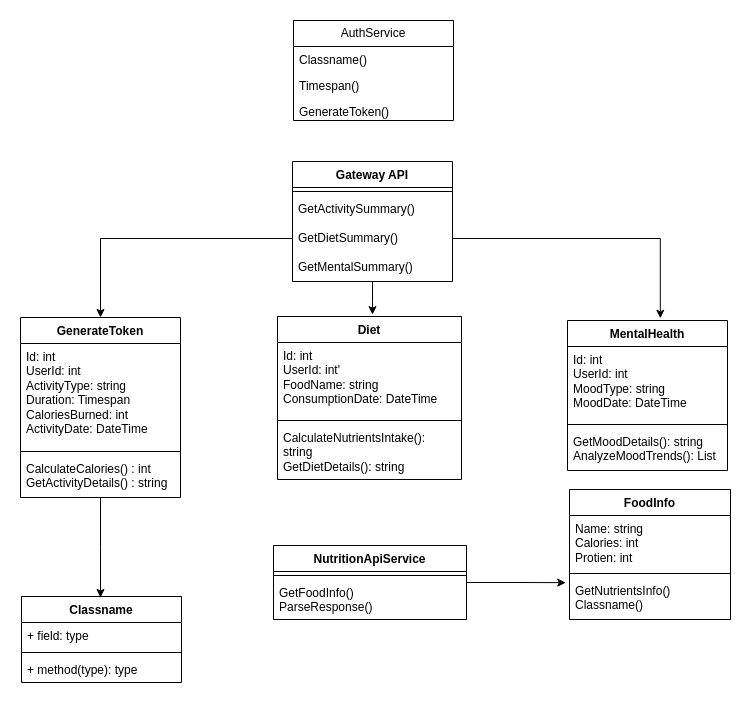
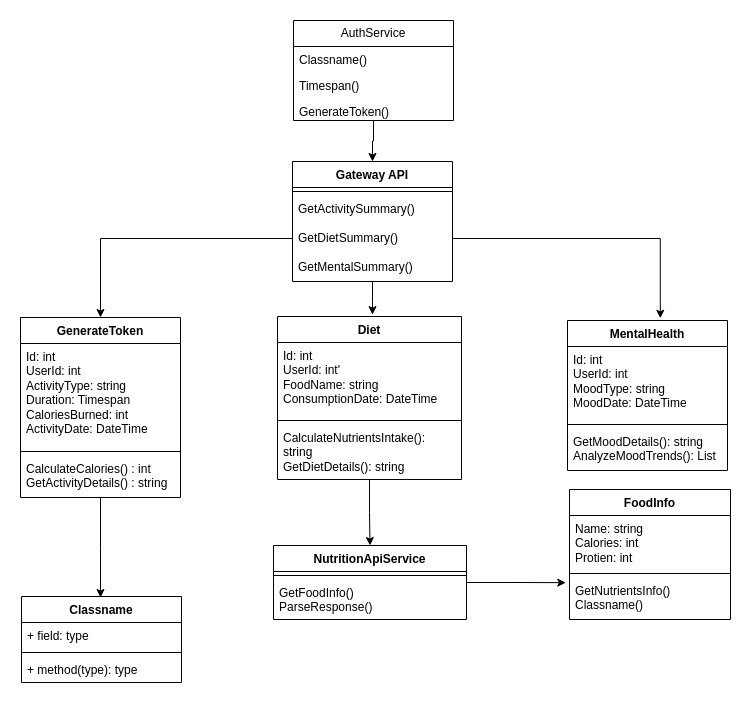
+ <mxCell id="2" style="edgeStyle=orthogonalEdgeStyle;rounded=0;orthogonalLoop=1;jettySize=auto;html=1;entryX=0.5;entryY=0;entryDx=0;entryDy=0;" parent="1" source="3" target="8" edge="1"><mxGeometry relative="1" as="geometry" /></mxCell>
+ <mxCell id="16" style="edgeStyle=orthogonalEdgeStyle;rounded=0;orthogonalLoop=1;jettySize=auto;html=1;entryX=0.5;entryY=0;entryDx=0;entryDy=0;" edge="1" parent="1" source="17" target="25"><mxGeometry relative="1" as="geometry" /></mxCell>
